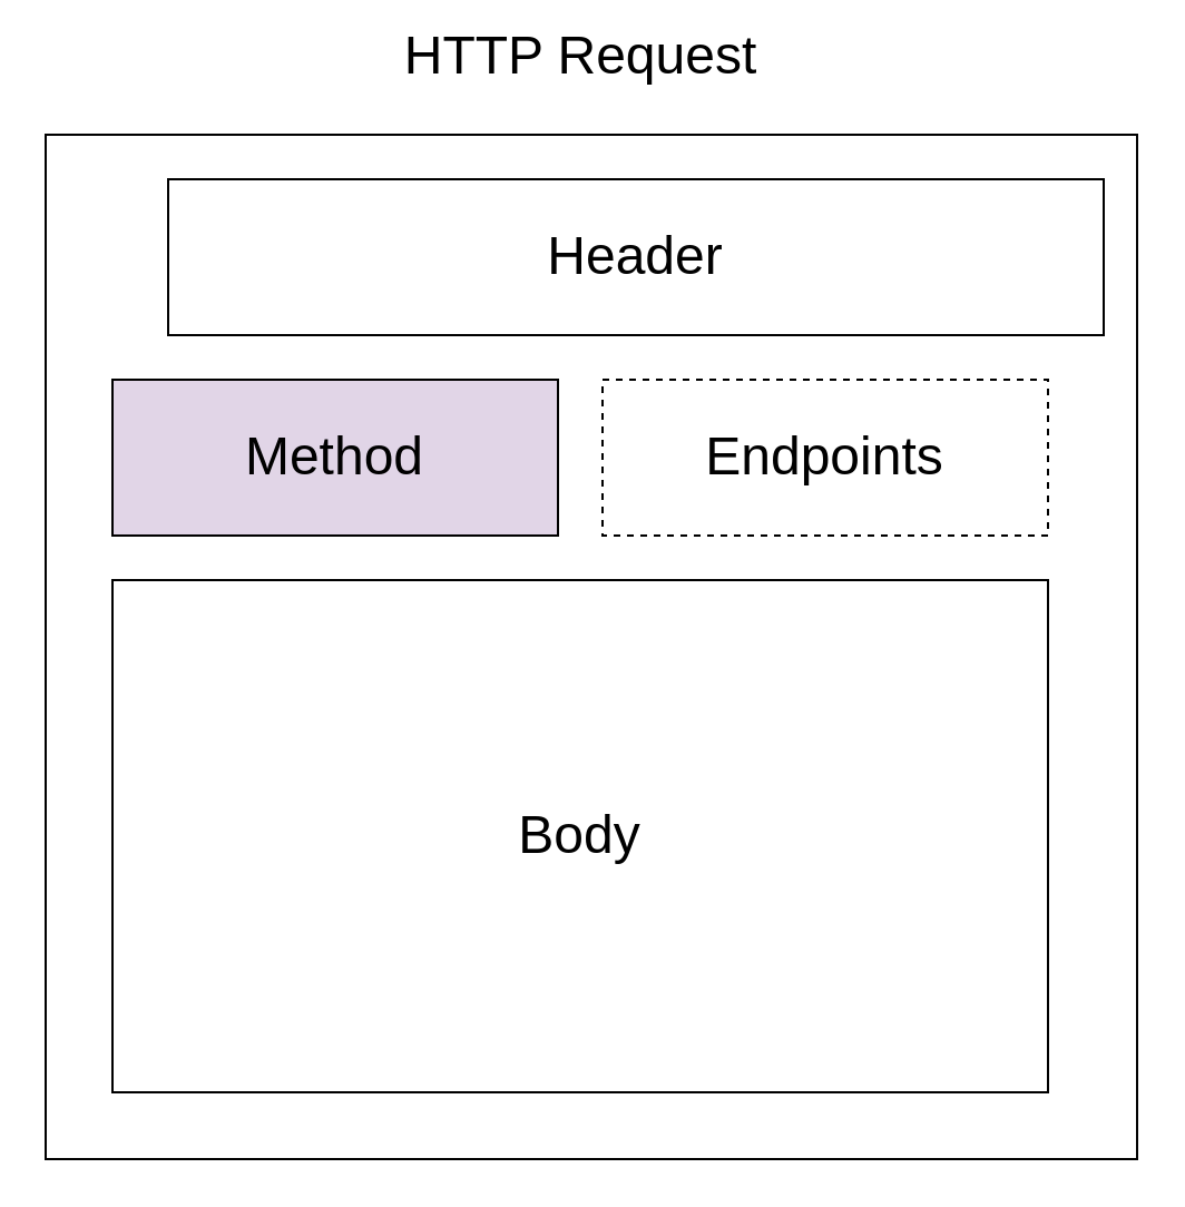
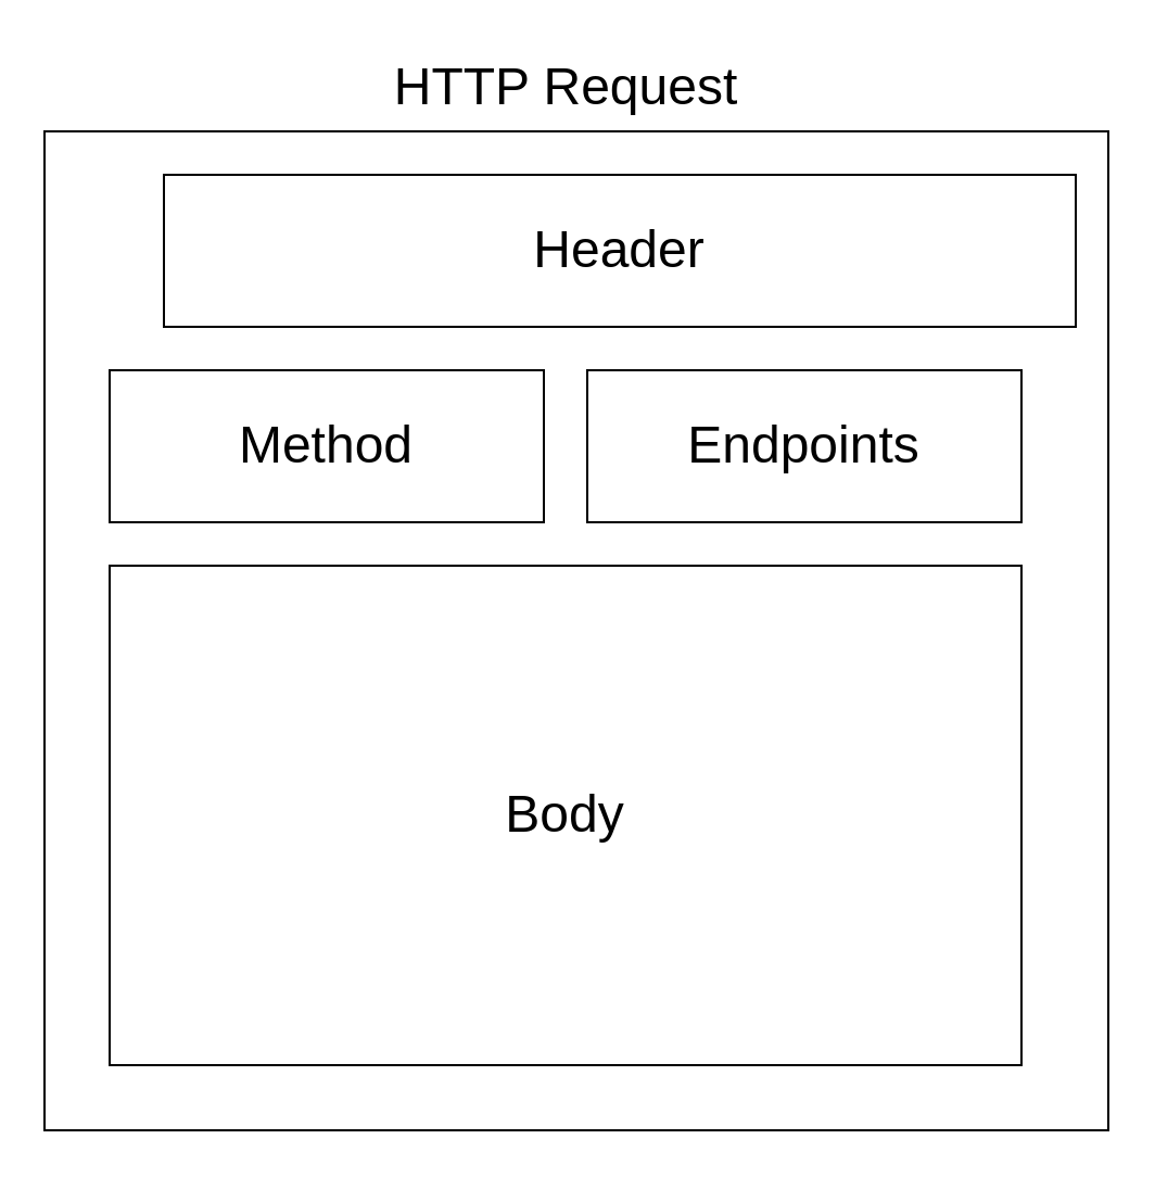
- <mxCell id="3" value="&lt;font style=&quot;font-size: 24px;&quot;&gt;HTTP Request&lt;/font&gt;" style="text;html=1;align=center;verticalAlign=middle;resizable=0;points=[];autosize=1;strokeColor=none;fillColor=none;" vertex="1" parent="1"><mxGeometry x="170" y="5" width="180" height="40" as="geometry" /></mxCell>
+ <mxCell id="3" value="&lt;font style=&quot;font-size: 24px;&quot;&gt;HTTP Request&lt;/font&gt;" style="text;html=1;align=center;verticalAlign=middle;resizable=0;points=[];autosize=1;strokeColor=none;fillColor=none;" vertex="1" parent="1"><mxGeometry x="170" y="20" width="180" height="40" as="geometry" /></mxCell>
- <mxCell id="5" value="Method" style="whiteSpace=wrap;html=1;fontSize=24;fillColor=#e1d5e7;" vertex="1" parent="1"><mxGeometry x="50" y="170" width="200" height="70" as="geometry" /></mxCell>
+ <mxCell id="5" value="Method" style="whiteSpace=wrap;html=1;fontSize=24;" vertex="1" parent="1"><mxGeometry x="50" y="170" width="200" height="70" as="geometry" /></mxCell>
- <mxCell id="6" value="Endpoints" style="whiteSpace=wrap;html=1;fontSize=24;dashed=1;" vertex="1" parent="1"><mxGeometry x="270" y="170" width="200" height="70" as="geometry" /></mxCell>
+ <mxCell id="6" value="Endpoints" style="whiteSpace=wrap;html=1;fontSize=24;" vertex="1" parent="1"><mxGeometry x="270" y="170" width="200" height="70" as="geometry" /></mxCell>
